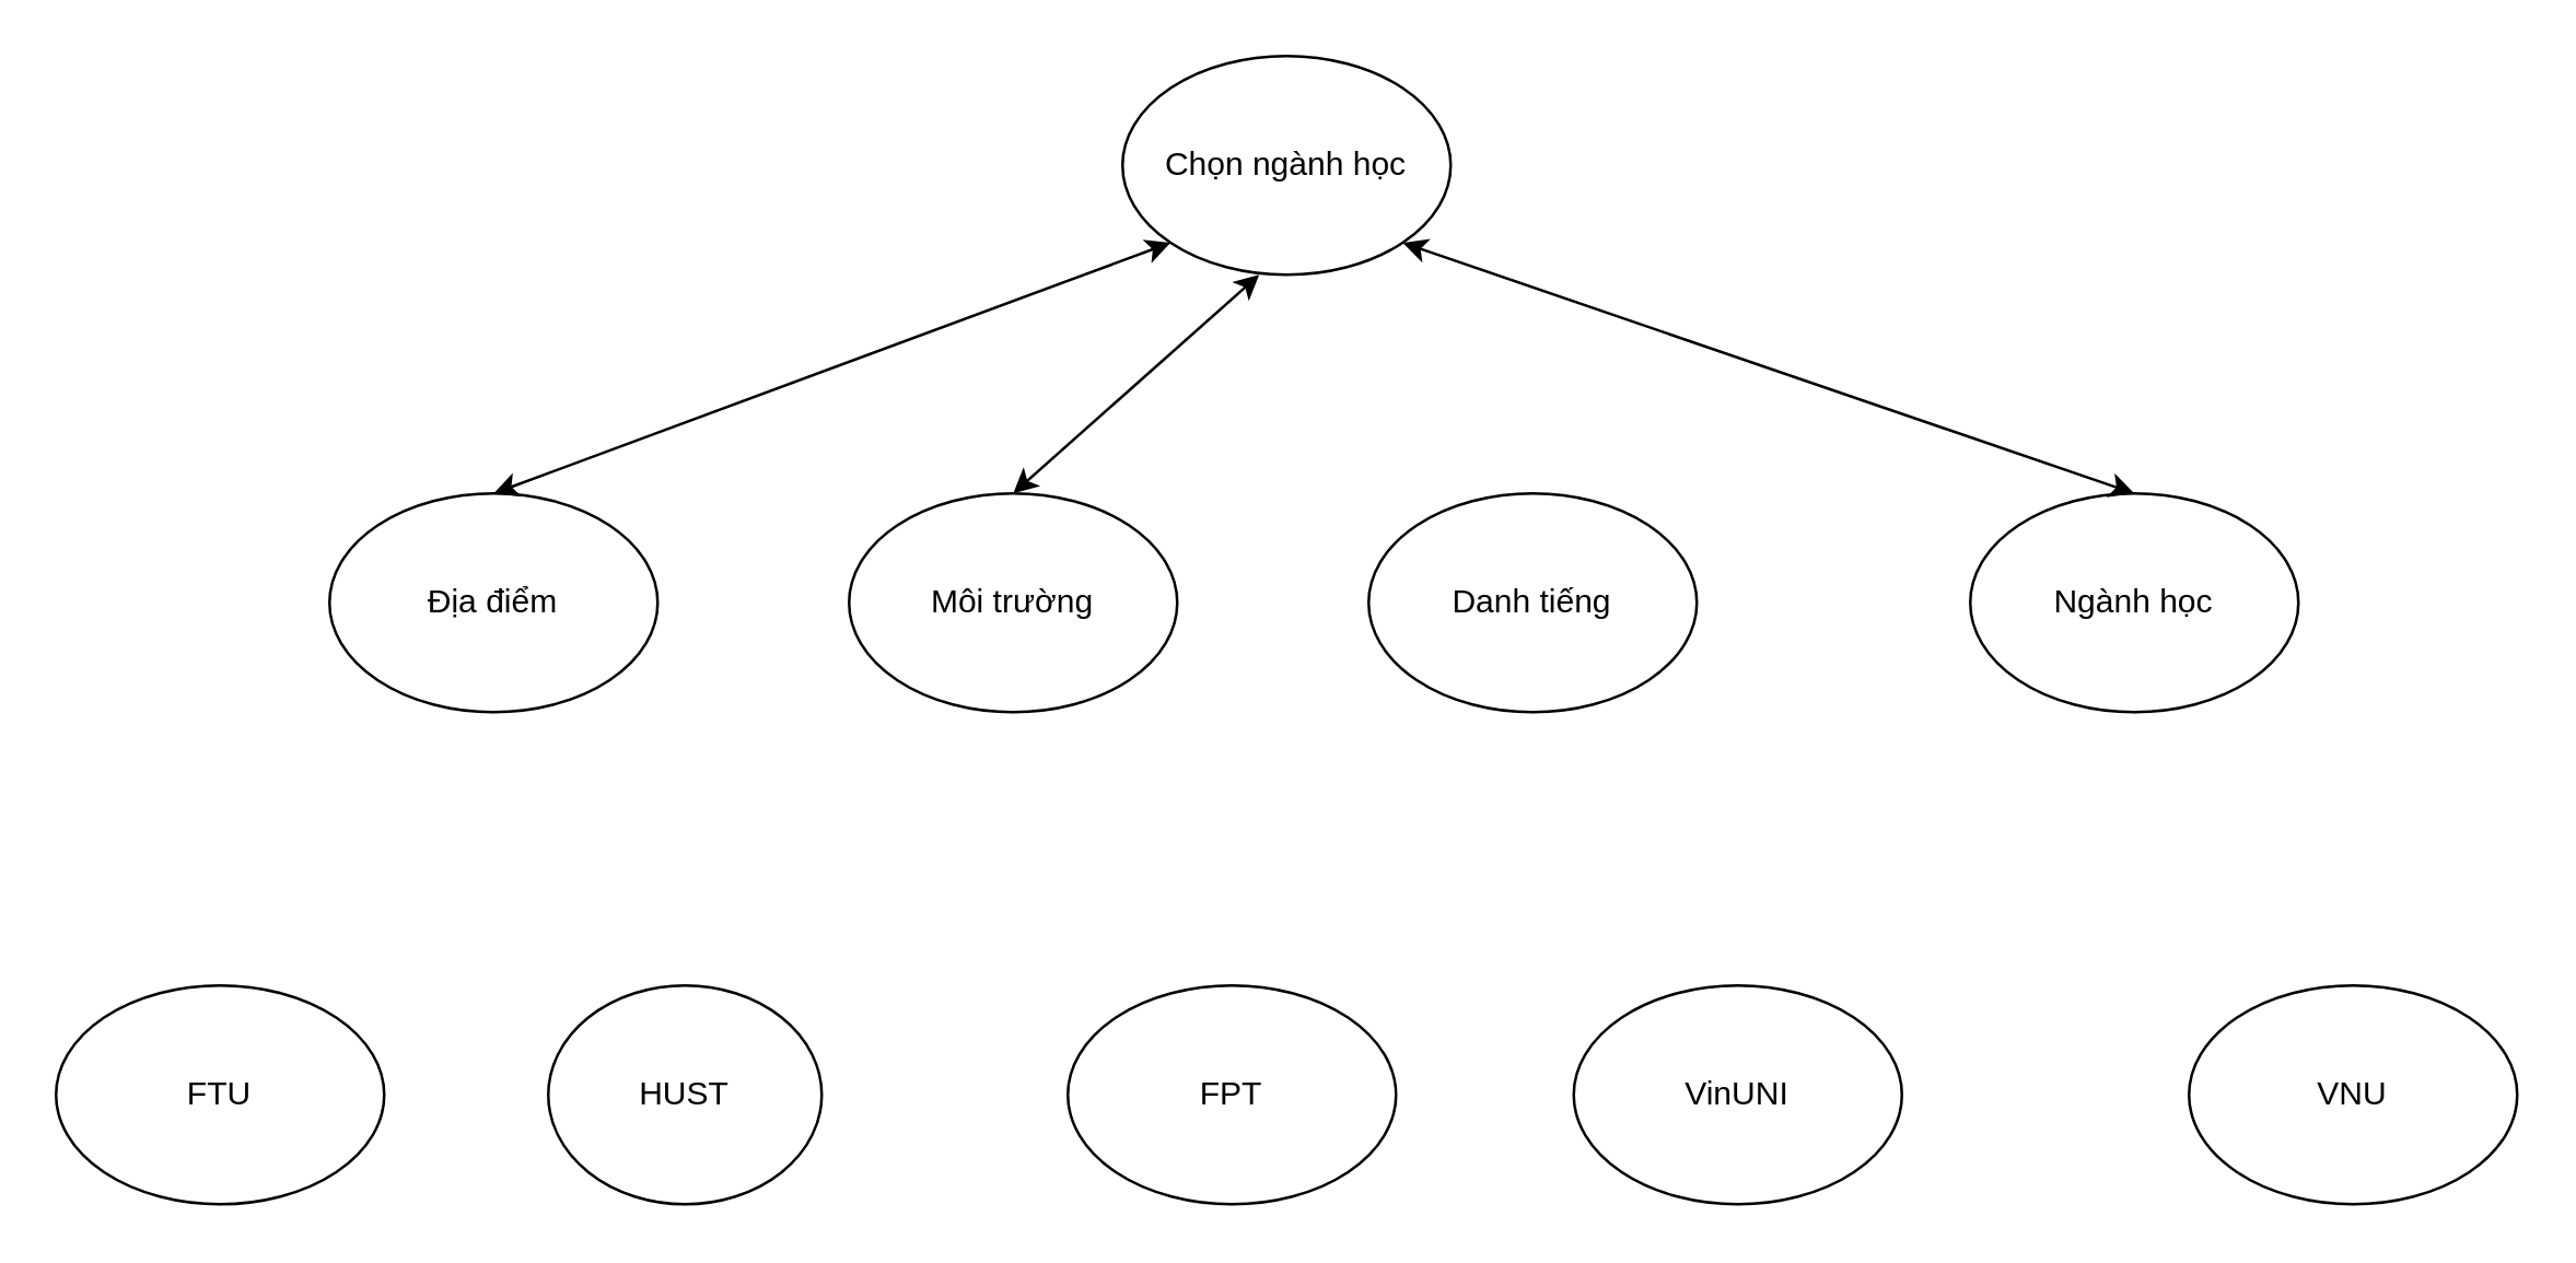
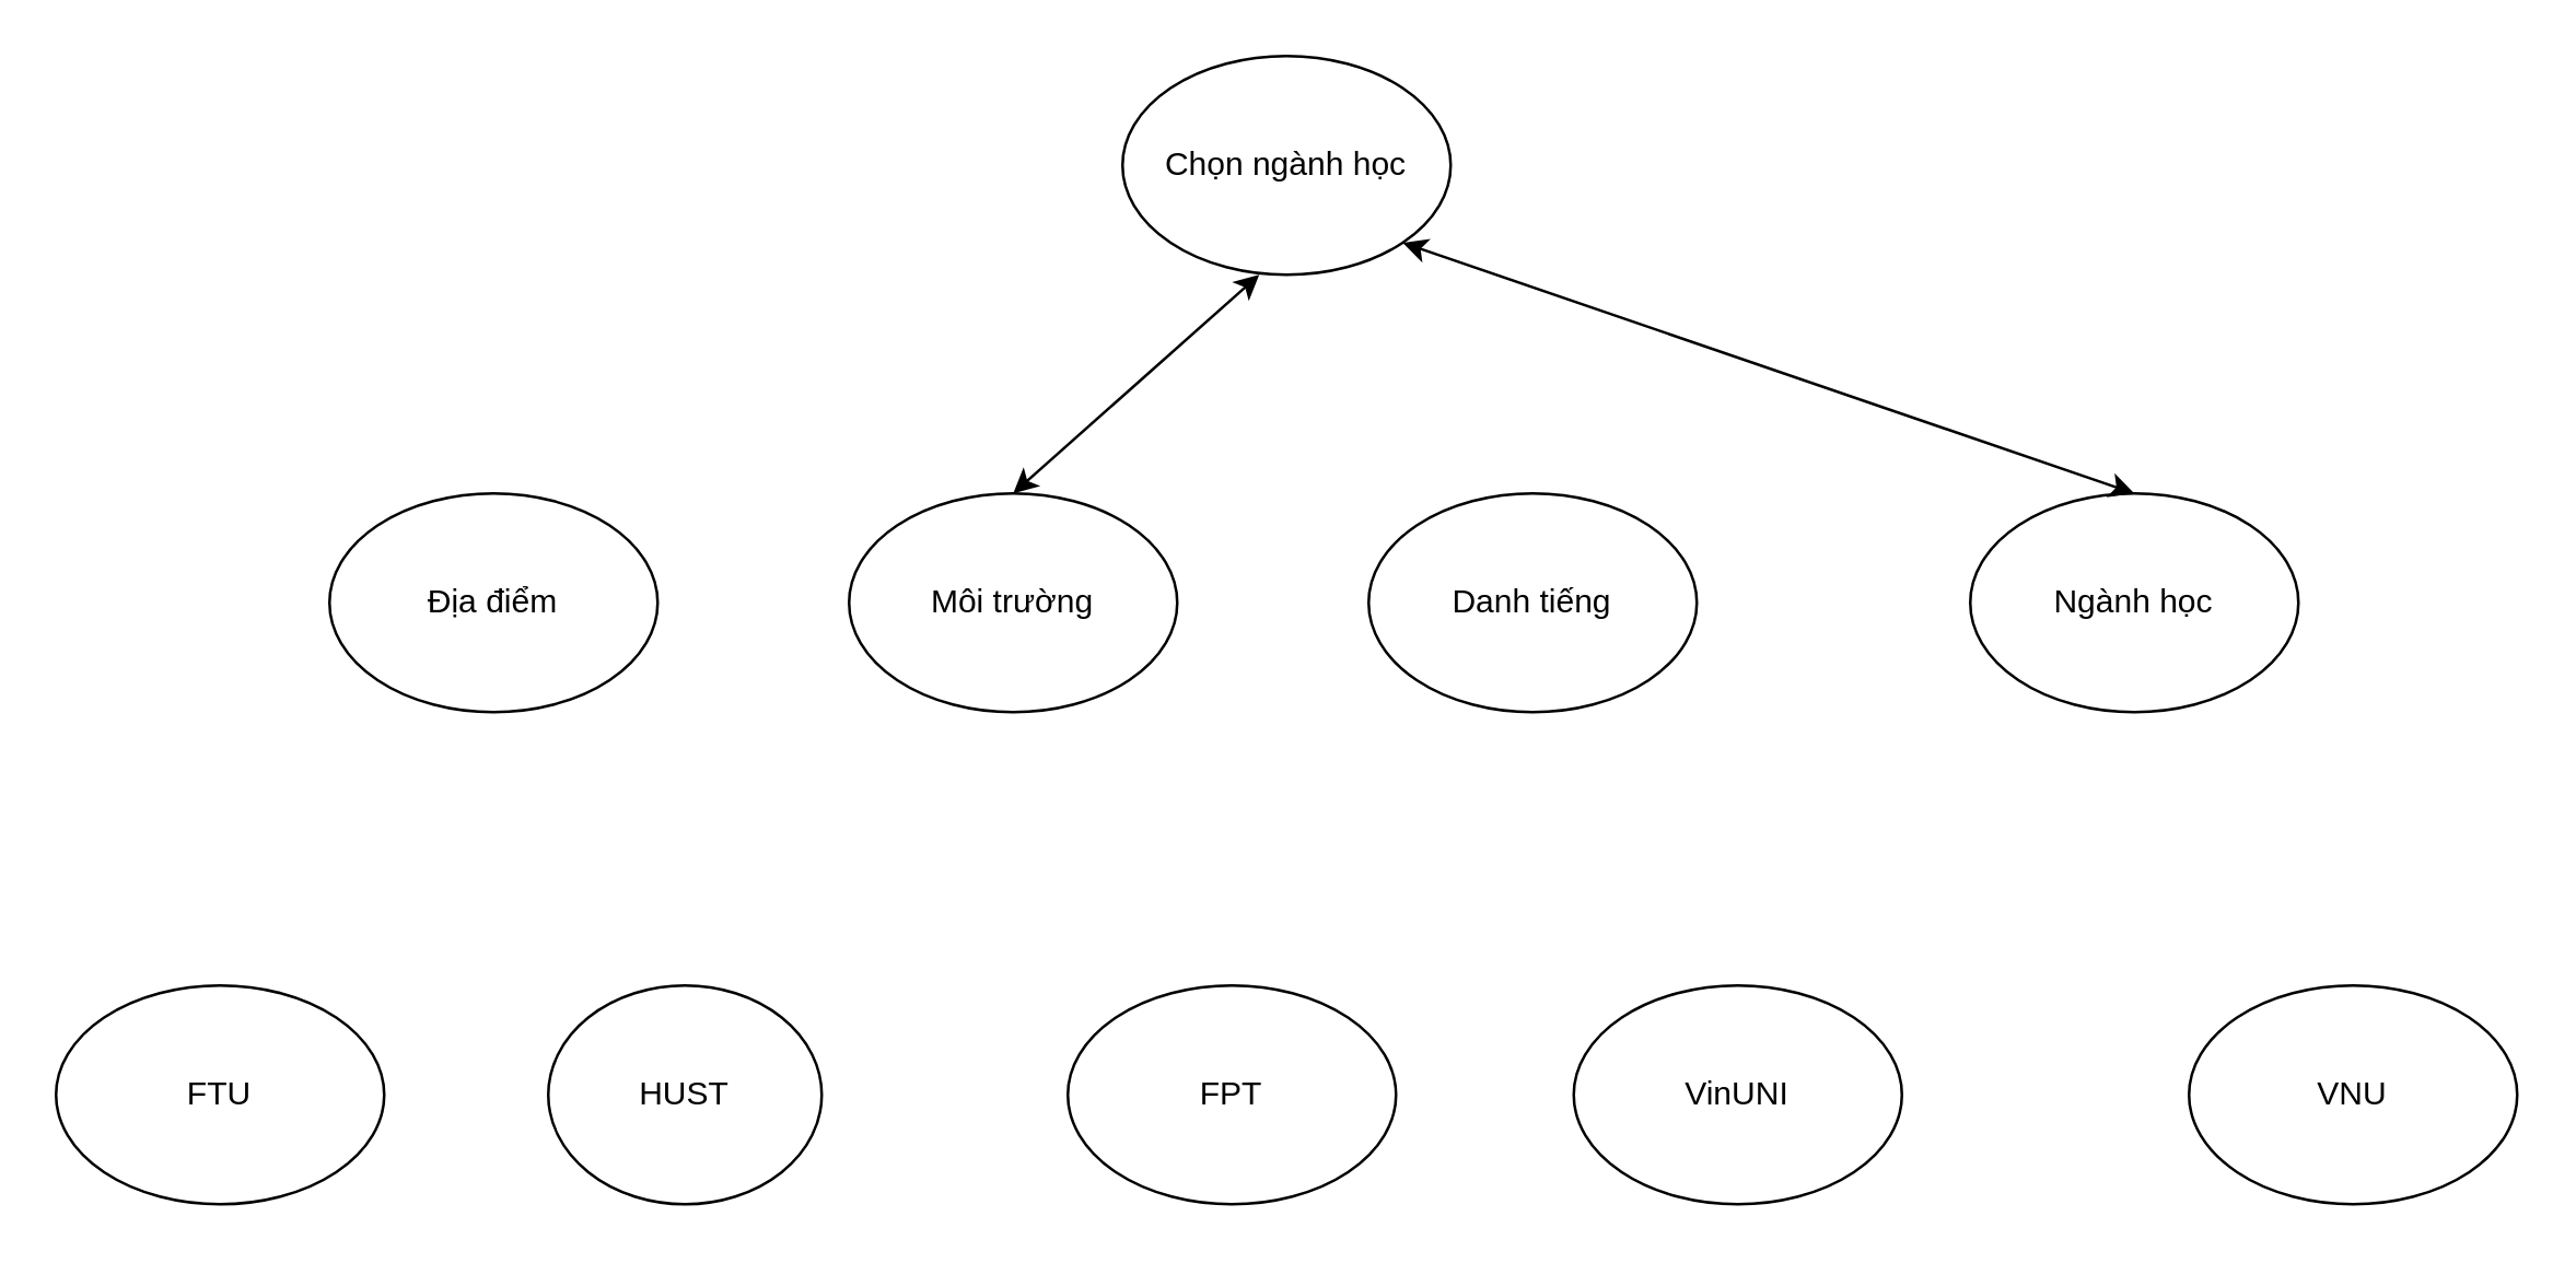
- <mxCell id="10" value="" style="endArrow=classic;startArrow=classic;html=1;rounded=0;entryX=0;entryY=1;entryDx=0;entryDy=0;exitX=0.5;exitY=0;exitDx=0;exitDy=0;" edge="1" parent="1" source="6" target="2"><mxGeometry width="50" height="50" relative="1" as="geometry"><mxPoint x="470" y="260" as="sourcePoint" /><mxPoint x="520" y="210" as="targetPoint" /></mxGeometry></mxCell>
